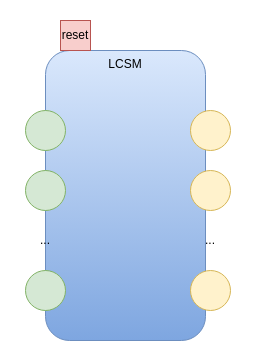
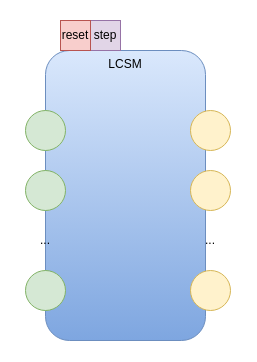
+ <mxCell id="11" value="step" style="rounded=0;whiteSpace=wrap;html=1;fillColor=#e1d5e7;strokeColor=#9673a6;" vertex="1" parent="1"><mxGeometry x="90" y="20" width="30" height="30" as="geometry" /></mxCell>
